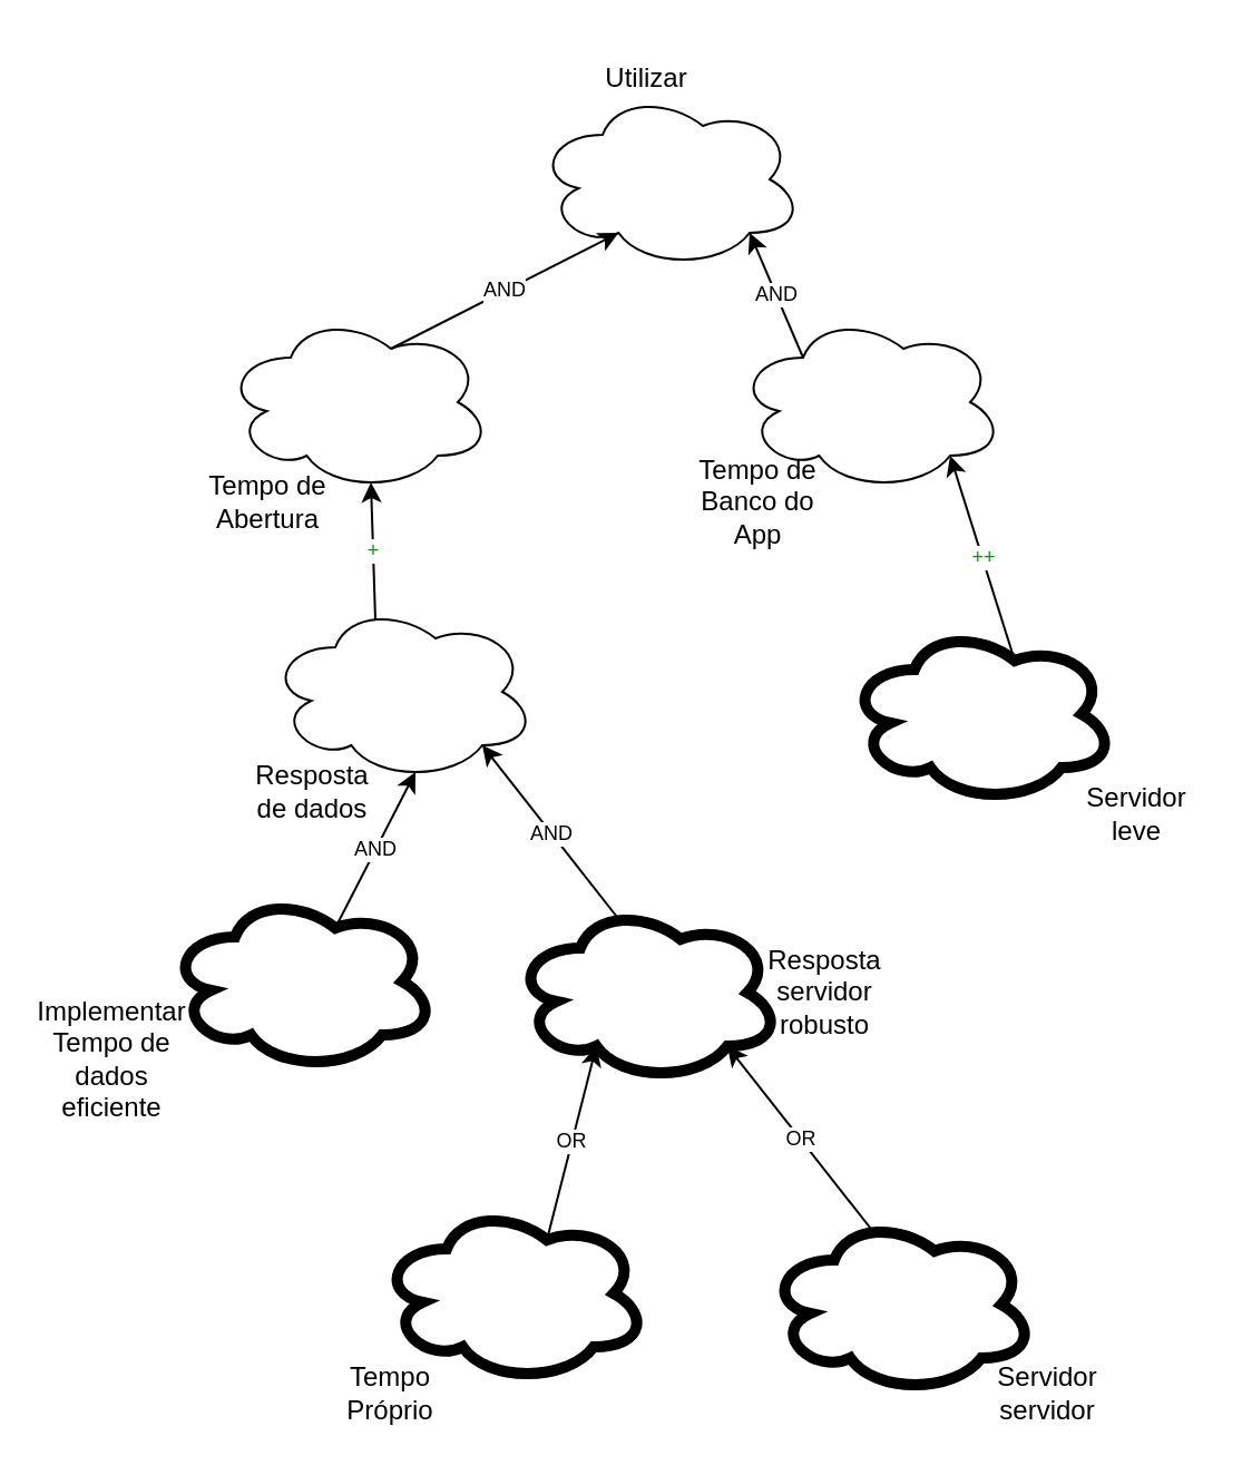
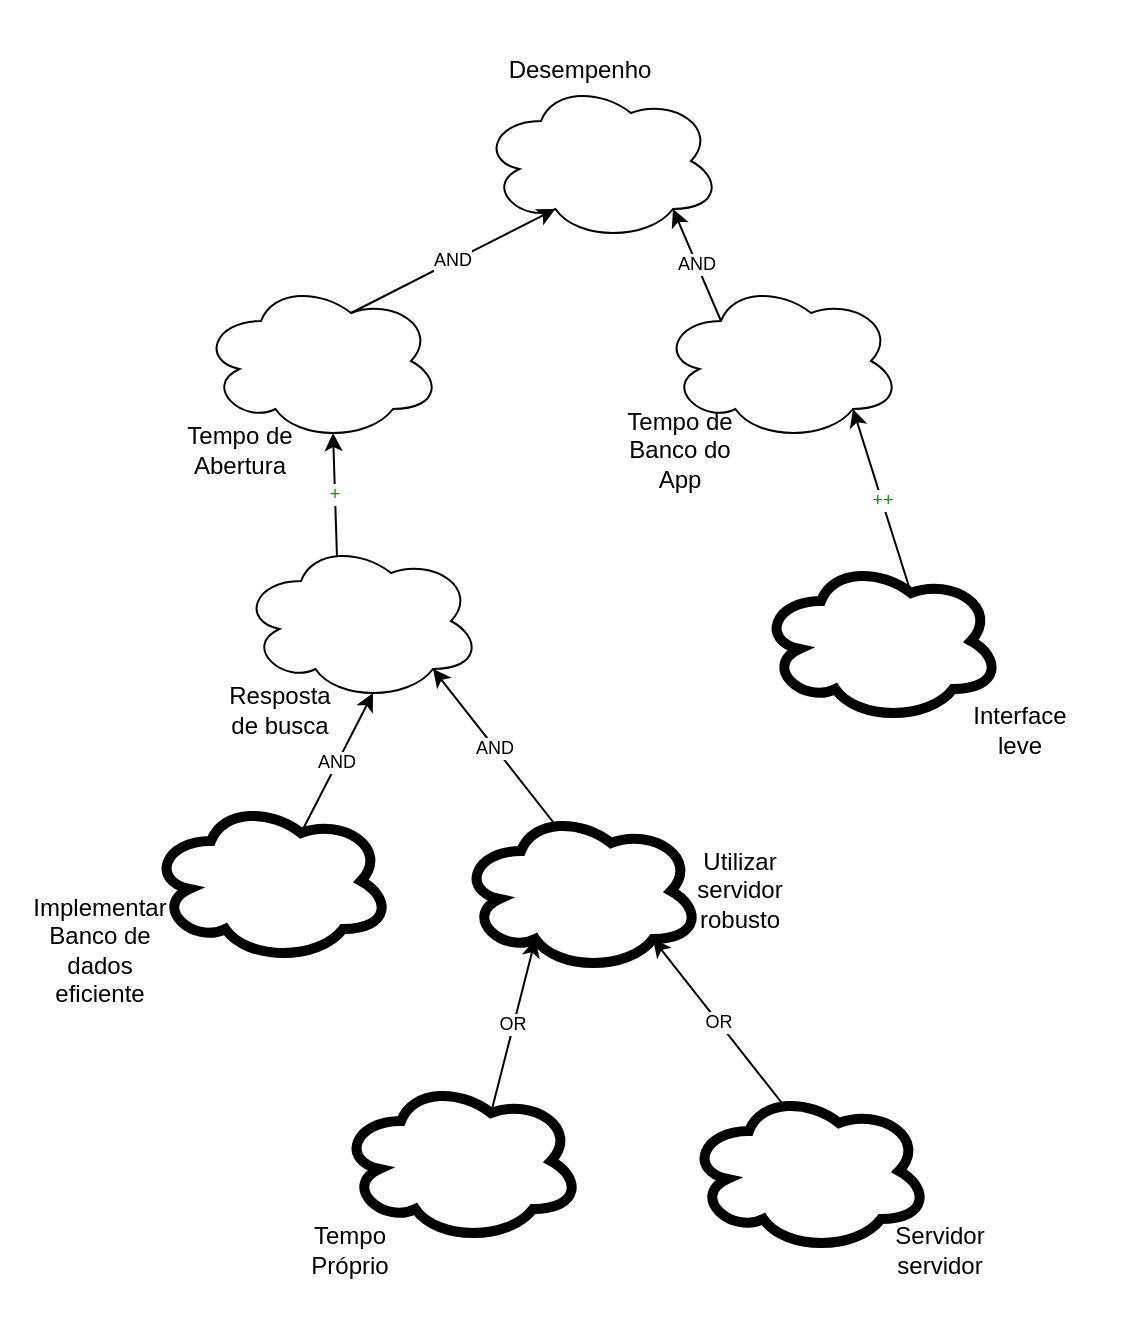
- <mxCell id="3" value="Utilizar" style="text;html=1;strokeColor=none;fillColor=none;align=center;verticalAlign=middle;whiteSpace=wrap;rounded=0;" vertex="1" parent="1"><mxGeometry x="260" y="20" width="60" height="30" as="geometry" /></mxCell>
+ <mxCell id="3" value="Desempenho" style="text;html=1;strokeColor=none;fillColor=none;align=center;verticalAlign=middle;whiteSpace=wrap;rounded=0;" vertex="1" parent="1"><mxGeometry x="260" y="20" width="60" height="30" as="geometry" /></mxCell>
- <mxCell id="9" value="Resposta de dados" style="text;html=1;strokeColor=none;fillColor=none;align=center;verticalAlign=middle;whiteSpace=wrap;rounded=0;" vertex="1" parent="7"><mxGeometry y="70" width="60" height="30" as="geometry" /></mxCell>
+ <mxCell id="9" value="Resposta de busca" style="text;html=1;strokeColor=none;fillColor=none;align=center;verticalAlign=middle;whiteSpace=wrap;rounded=0;" vertex="1" parent="7"><mxGeometry y="70" width="60" height="30" as="geometry" /></mxCell>
- <mxCell id="30" value="Servidor leve" style="text;html=1;strokeColor=none;fillColor=none;align=center;verticalAlign=middle;whiteSpace=wrap;rounded=0;" vertex="1" parent="1"><mxGeometry x="480" y="350" width="60" height="30" as="geometry" /></mxCell>
+ <mxCell id="30" value="Interface leve" style="text;html=1;strokeColor=none;fillColor=none;align=center;verticalAlign=middle;whiteSpace=wrap;rounded=0;" vertex="1" parent="1"><mxGeometry x="480" y="350" width="60" height="30" as="geometry" /></mxCell>
- <mxCell id="22" value="Resposta servidor robusto" style="text;html=1;strokeColor=none;fillColor=none;align=center;verticalAlign=middle;whiteSpace=wrap;rounded=0;" vertex="1" parent="1"><mxGeometry x="340" y="430" width="60" height="30" as="geometry" /></mxCell>
+ <mxCell id="22" value="Utilizar servidor robusto" style="text;html=1;strokeColor=none;fillColor=none;align=center;verticalAlign=middle;whiteSpace=wrap;rounded=0;" vertex="1" parent="1"><mxGeometry x="340" y="430" width="60" height="30" as="geometry" /></mxCell>
- <mxCell id="19" value="Implementar Tempo de dados eficiente" style="text;html=1;strokeColor=none;fillColor=none;align=center;verticalAlign=middle;whiteSpace=wrap;rounded=0;" vertex="1" parent="17"><mxGeometry y="60" width="60" height="30" as="geometry" /></mxCell>
+ <mxCell id="19" value="Implementar Banco de dados eficiente" style="text;html=1;strokeColor=none;fillColor=none;align=center;verticalAlign=middle;whiteSpace=wrap;rounded=0;" vertex="1" parent="17"><mxGeometry y="60" width="60" height="30" as="geometry" /></mxCell>
